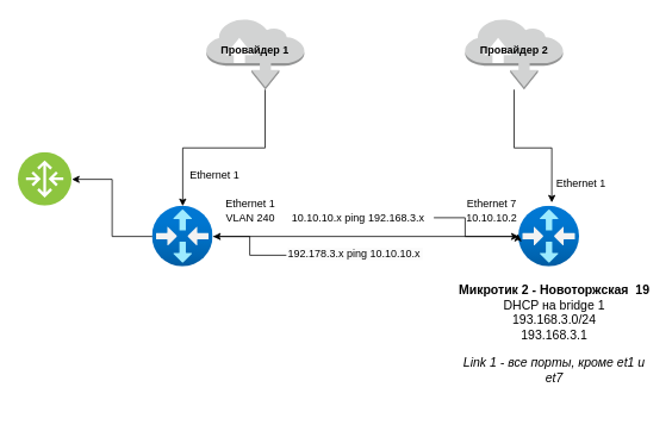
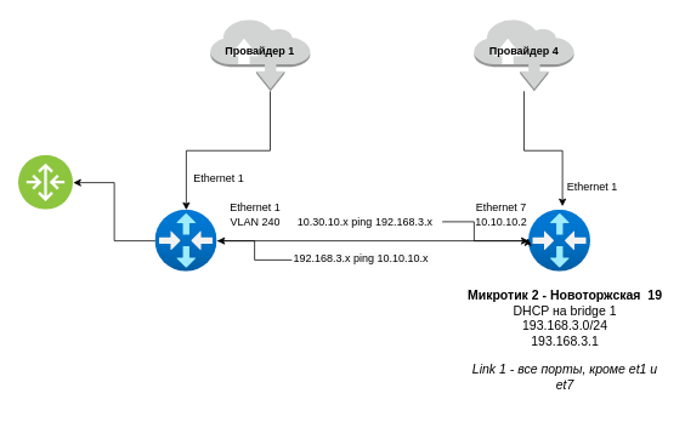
- <mxCell id="15" value="&lt;b style=&quot;border-color: var(--border-color);&quot;&gt;Провайдер 2&lt;/b&gt;" style="text;strokeColor=none;align=center;fillColor=none;html=1;verticalAlign=middle;whiteSpace=wrap;rounded=0;" parent="1" vertex="1"><mxGeometry x="529.75" y="40" width="90" height="30" as="geometry" /></mxCell>
+ <mxCell id="15" value="&lt;b style=&quot;border-color: var(--border-color);&quot;&gt;Провайдер 4&lt;/b&gt;" style="text;strokeColor=none;align=center;fillColor=none;html=1;verticalAlign=middle;whiteSpace=wrap;rounded=0;" parent="1" vertex="1"><mxGeometry x="529.75" y="40" width="90" height="30" as="geometry" /></mxCell>
- <mxCell id="19" value="10.10.10.x ping 192.168.3.x" style="text;html=1;align=center;verticalAlign=middle;resizable=0;points=[];autosize=1;strokeColor=none;fillColor=none;" parent="1" vertex="1"><mxGeometry x="315" y="228" width="170" height="30" as="geometry" /></mxCell>
+ <mxCell id="19" value="10.30.10.x ping 192.168.3.x" style="text;html=1;align=center;verticalAlign=middle;resizable=0;points=[];autosize=1;strokeColor=none;fillColor=none;" parent="1" vertex="1"><mxGeometry x="315" y="228" width="170" height="30" as="geometry" /></mxCell>
- <mxCell id="21" value="&lt;span style=&quot;color: rgb(0, 0, 0); font-family: Helvetica; font-size: 12px; font-style: normal; font-variant-ligatures: normal; font-variant-caps: normal; font-weight: 400; letter-spacing: normal; orphans: 2; text-align: center; text-indent: 0px; text-transform: none; widows: 2; word-spacing: 0px; -webkit-text-stroke-width: 0px; background-color: rgb(251, 251, 251); text-decoration-thickness: initial; text-decoration-style: initial; text-decoration-color: initial; float: none; display: inline !important;&quot;&gt;192.178.3.x ping 10.10.10.x&amp;nbsp;&lt;/span&gt;" style="text;whiteSpace=wrap;html=1;" parent="1" vertex="1"><mxGeometry x="320" y="270" width="180" height="30" as="geometry" /></mxCell>
+ <mxCell id="21" value="&lt;span style=&quot;color: rgb(0, 0, 0); font-family: Helvetica; font-size: 12px; font-style: normal; font-variant-ligatures: normal; font-variant-caps: normal; font-weight: 400; letter-spacing: normal; orphans: 2; text-align: center; text-indent: 0px; text-transform: none; widows: 2; word-spacing: 0px; -webkit-text-stroke-width: 0px; background-color: rgb(251, 251, 251); text-decoration-thickness: initial; text-decoration-style: initial; text-decoration-color: initial; float: none; display: inline !important;&quot;&gt;192.168.3.x ping 10.10.10.x&amp;nbsp;&lt;/span&gt;" style="text;whiteSpace=wrap;html=1;" parent="1" vertex="1"><mxGeometry x="320" y="270" width="180" height="30" as="geometry" /></mxCell>
